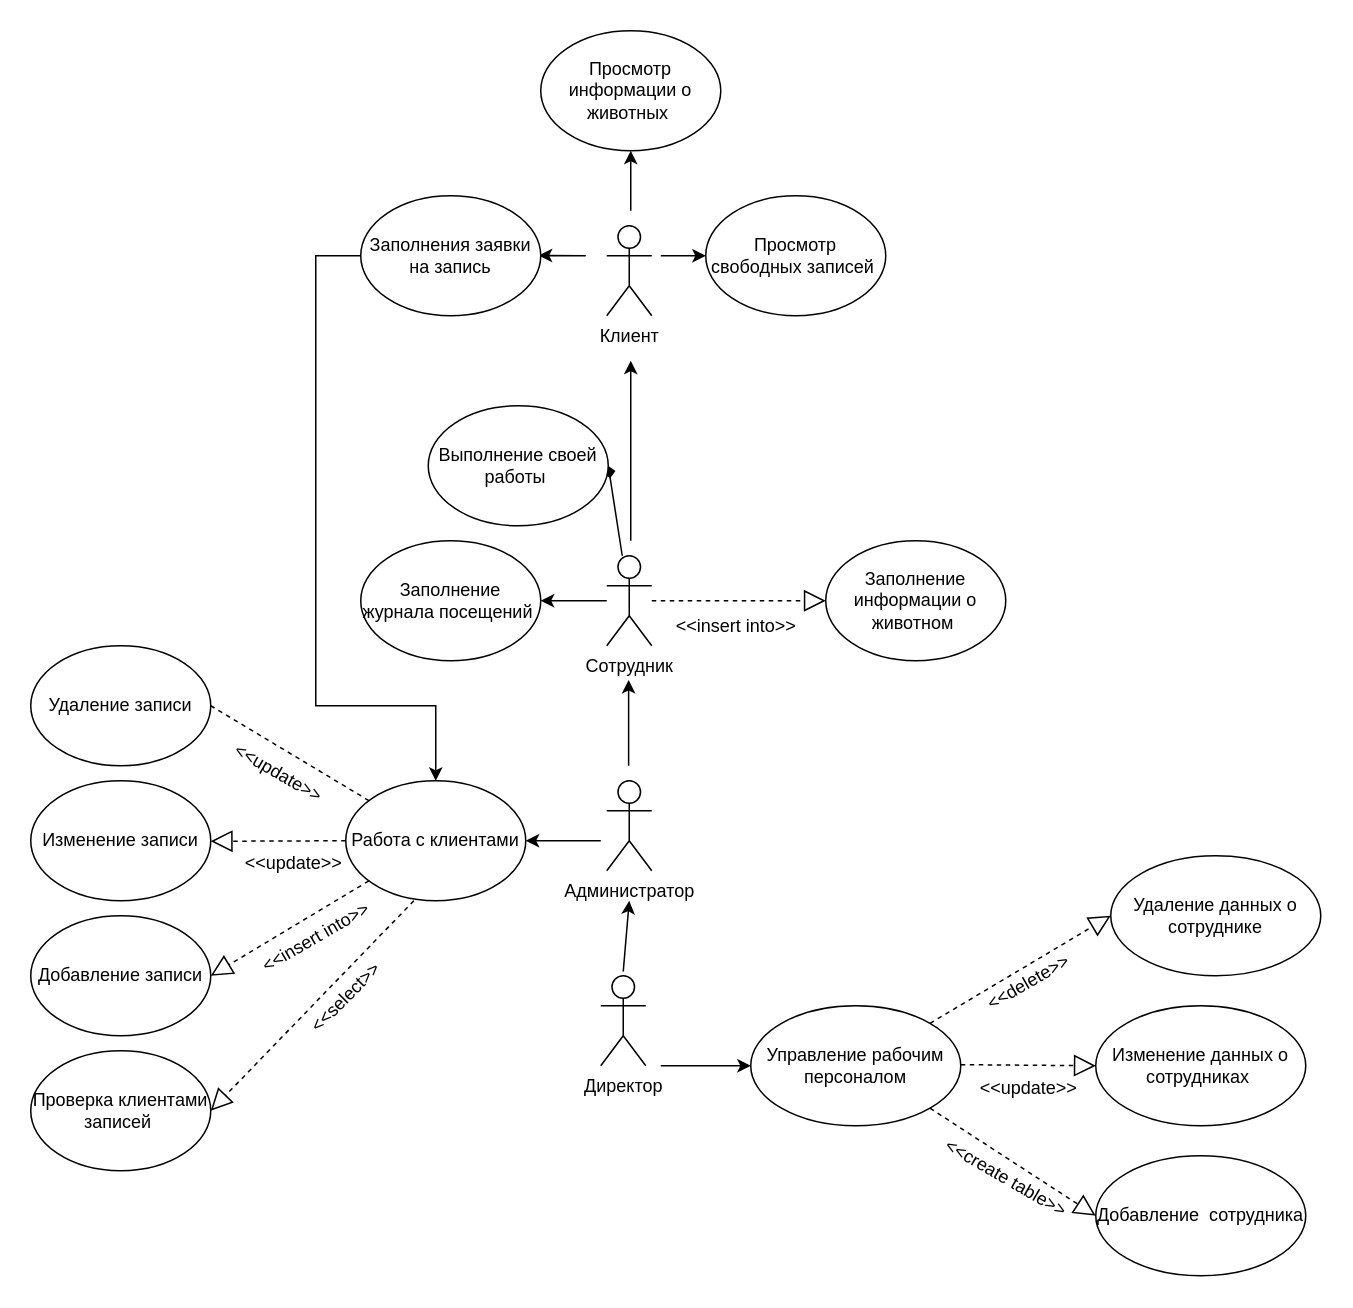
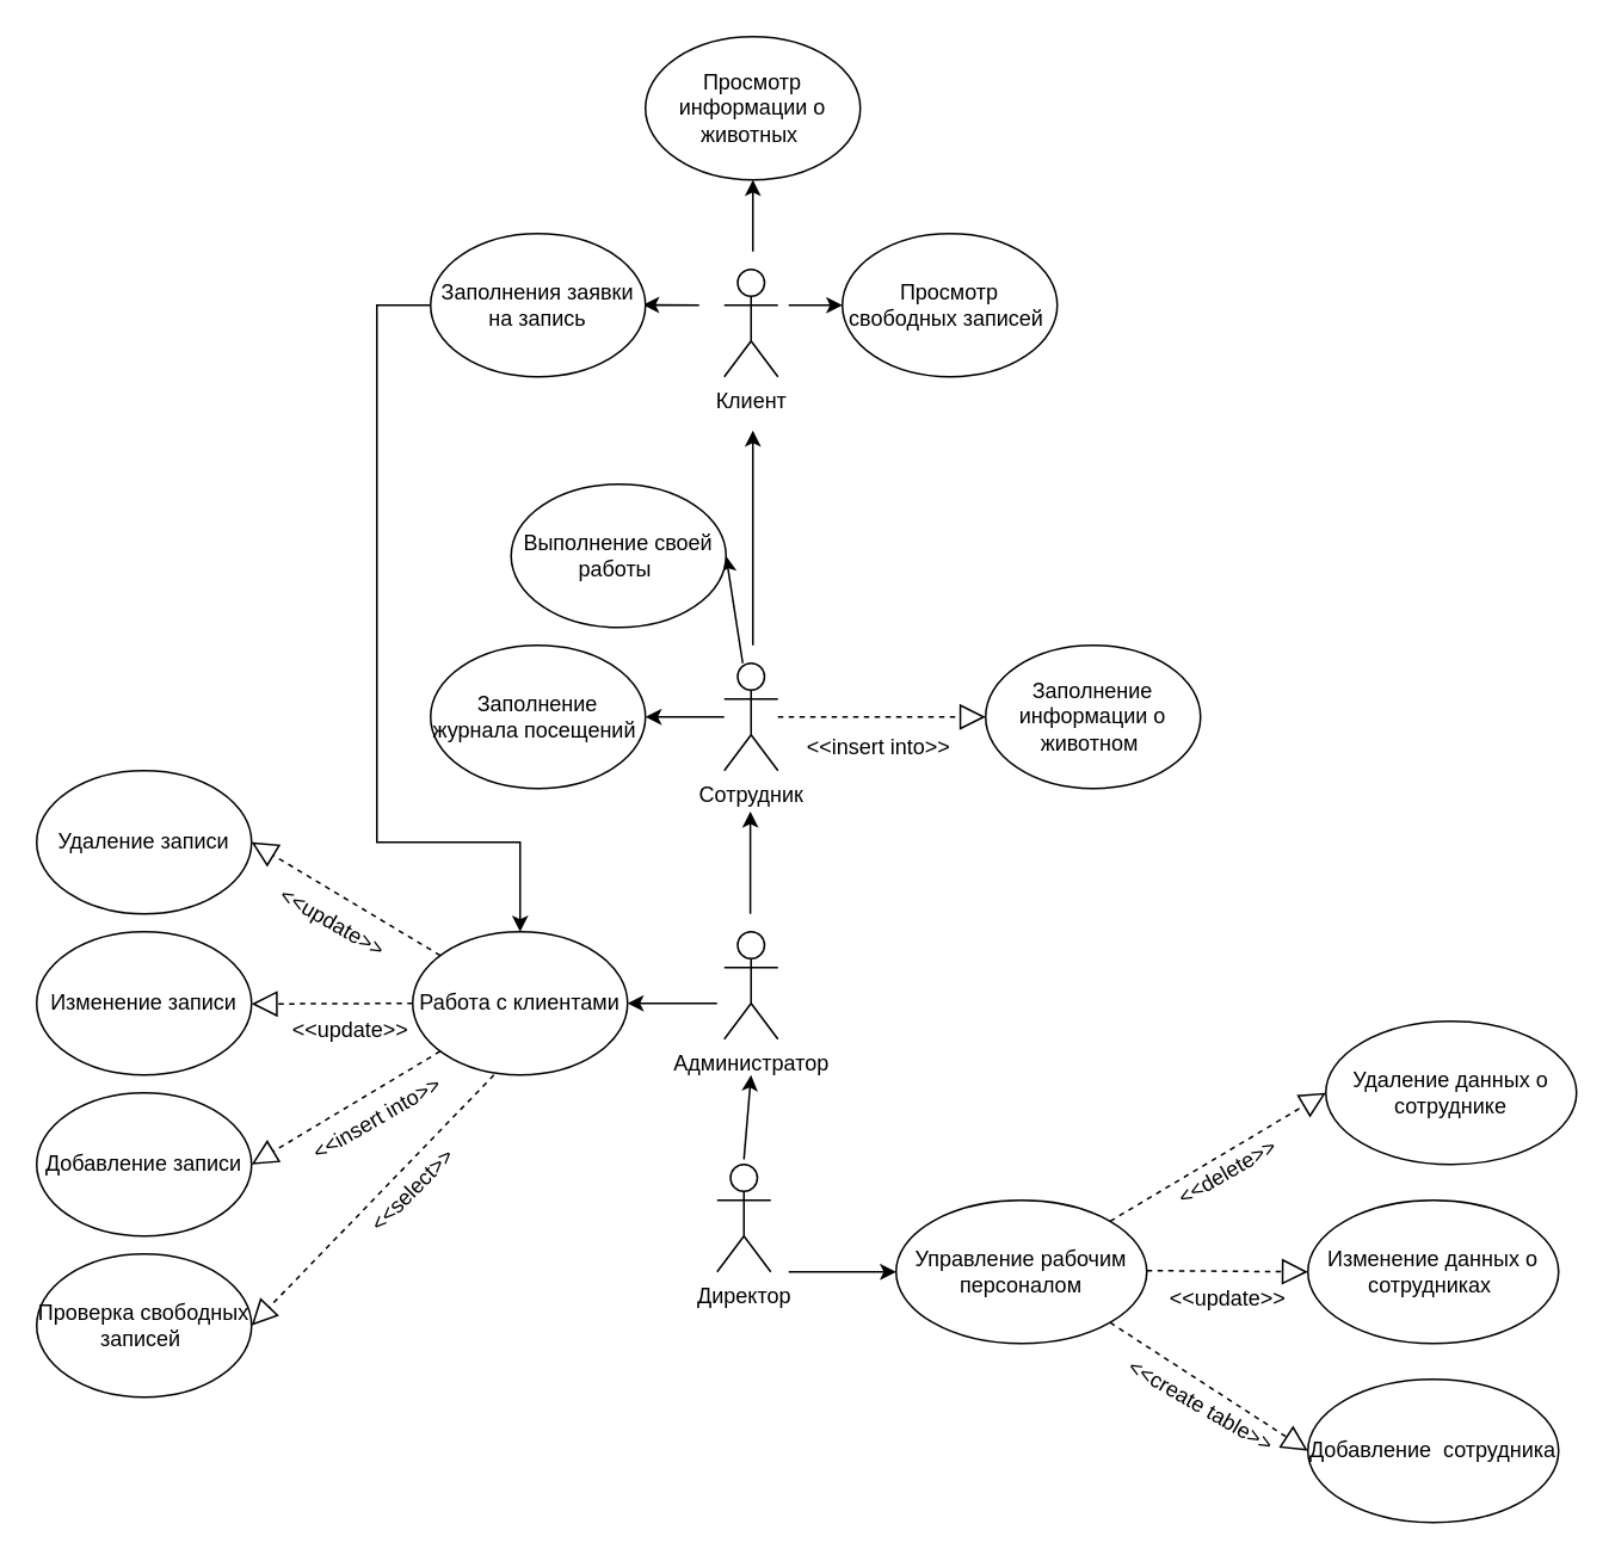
- <mxCell id="34" value="" style="endArrow=diamond;html=1;rounded=0;entryX=1;entryY=0.5;entryDx=0;entryDy=0;" parent="1" source="31" target="35" edge="1"><mxGeometry width="50" height="50" relative="1" as="geometry"><mxPoint x="400" y="370" as="sourcePoint" /><mxPoint x="360" y="330" as="targetPoint" /></mxGeometry></mxCell>
+ <mxCell id="34" value="" style="endArrow=classic;html=1;rounded=0;entryX=1;entryY=0.5;entryDx=0;entryDy=0;" parent="1" source="31" target="35" edge="1"><mxGeometry width="50" height="50" relative="1" as="geometry"><mxPoint x="400" y="370" as="sourcePoint" /><mxPoint x="360" y="330" as="targetPoint" /></mxGeometry></mxCell>
- <mxCell id="24" value="" style="endArrow=none;dashed=1;endFill=0;endSize=12;html=1;rounded=0;entryX=1;entryY=0.5;entryDx=0;entryDy=0;" parent="1" source="16" target="25" edge="1"><mxGeometry width="160" relative="1" as="geometry"><mxPoint x="247.682" y="449.996" as="sourcePoint" /><mxPoint x="140" y="490" as="targetPoint" /><Array as="points" /></mxGeometry></mxCell>
+ <mxCell id="24" value="" style="endArrow=block;dashed=1;endFill=0;endSize=12;html=1;rounded=0;entryX=1;entryY=0.5;entryDx=0;entryDy=0;" parent="1" source="16" target="25" edge="1"><mxGeometry width="160" relative="1" as="geometry"><mxPoint x="247.682" y="449.996" as="sourcePoint" /><mxPoint x="140" y="490" as="targetPoint" /><Array as="points" /></mxGeometry></mxCell>
- <mxCell id="28" value="Проверка клиентами записей&amp;nbsp;" style="ellipse;whiteSpace=wrap;html=1;" parent="1" vertex="1"><mxGeometry x="20" y="700" width="120" height="80" as="geometry" /></mxCell>
+ <mxCell id="28" value="Проверка свободных записей&amp;nbsp;" style="ellipse;whiteSpace=wrap;html=1;" parent="1" vertex="1"><mxGeometry x="20" y="700" width="120" height="80" as="geometry" /></mxCell>
